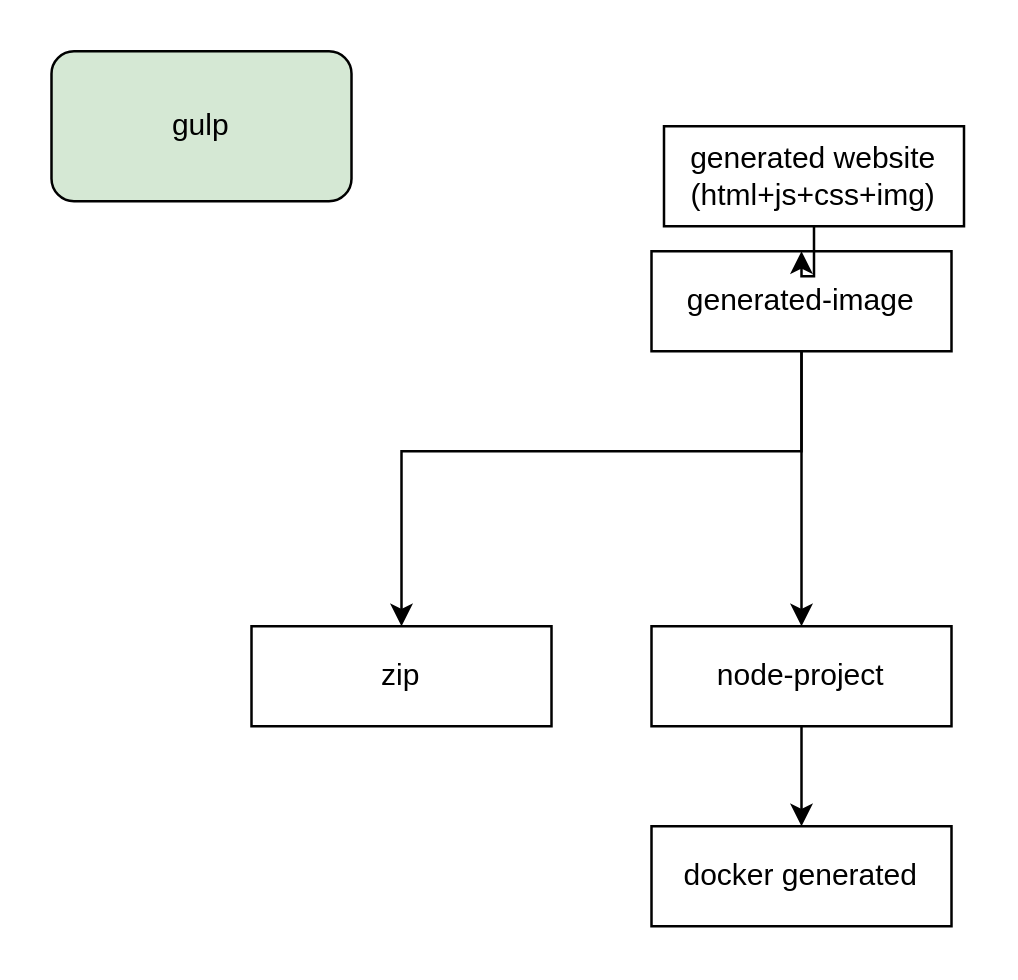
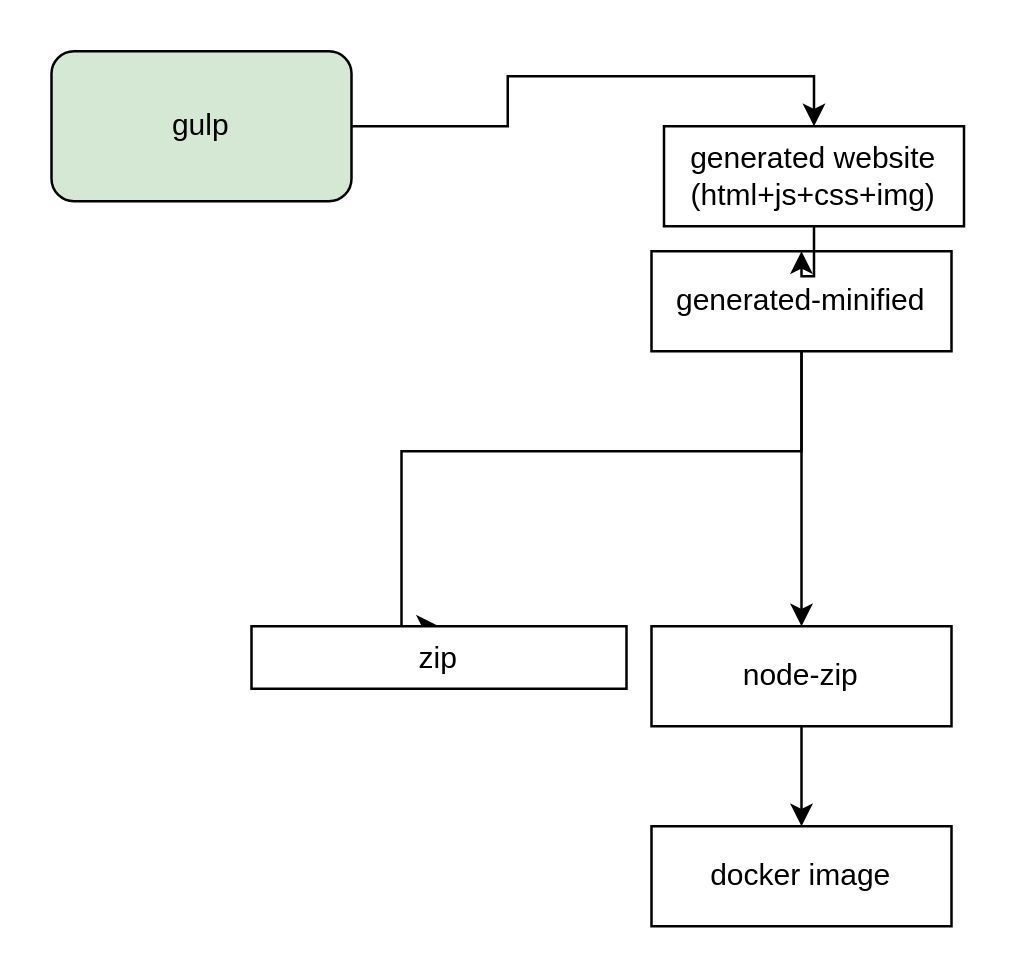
+ <mxCell id="5" style="edgeStyle=orthogonalEdgeStyle;rounded=0;orthogonalLoop=1;jettySize=auto;html=1;entryX=0.5;entryY=0;entryDx=0;entryDy=0;" edge="1" parent="1" source="6" target="12"><mxGeometry relative="1" as="geometry" /></mxCell>
- <mxCell id="4" value="generated-image" style="rounded=0;whiteSpace=wrap;html=1;" vertex="1" parent="1"><mxGeometry x="260" y="100" width="120" height="40" as="geometry" /></mxCell>
+ <mxCell id="4" value="generated-minified" style="rounded=0;whiteSpace=wrap;html=1;" vertex="1" parent="1"><mxGeometry x="260" y="100" width="120" height="40" as="geometry" /></mxCell>
- <mxCell id="9" value="zip" style="rounded=0;whiteSpace=wrap;html=1;" vertex="1" parent="1"><mxGeometry x="100" y="250" width="120" height="40" as="geometry" /></mxCell>
+ <mxCell id="9" value="zip" style="rounded=0;whiteSpace=wrap;html=1;" vertex="1" parent="1"><mxGeometry x="100" y="250" width="150" height="25" as="geometry" /></mxCell>
- <mxCell id="8" value="node-project" style="rounded=0;whiteSpace=wrap;html=1;" vertex="1" parent="1"><mxGeometry x="260" y="250" width="120" height="40" as="geometry" /></mxCell>
+ <mxCell id="8" value="node-zip" style="rounded=0;whiteSpace=wrap;html=1;" vertex="1" parent="1"><mxGeometry x="260" y="250" width="120" height="40" as="geometry" /></mxCell>
- <mxCell id="10" value="docker generated" style="rounded=0;whiteSpace=wrap;html=1;" vertex="1" parent="1"><mxGeometry x="260" y="330" width="120" height="40" as="geometry" /></mxCell>
+ <mxCell id="10" value="docker image" style="rounded=0;whiteSpace=wrap;html=1;" vertex="1" parent="1"><mxGeometry x="260" y="330" width="120" height="40" as="geometry" /></mxCell>
